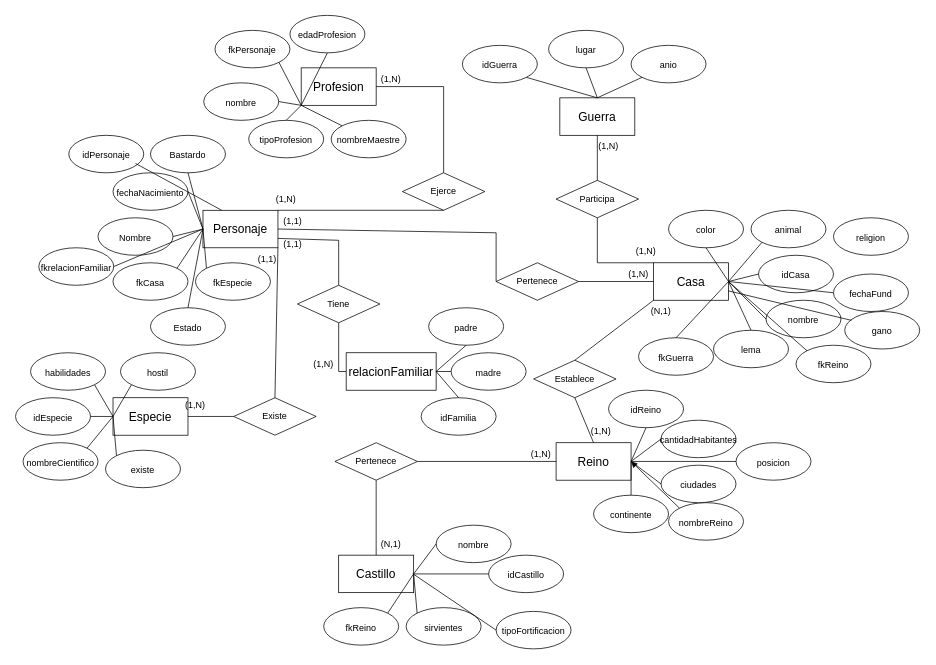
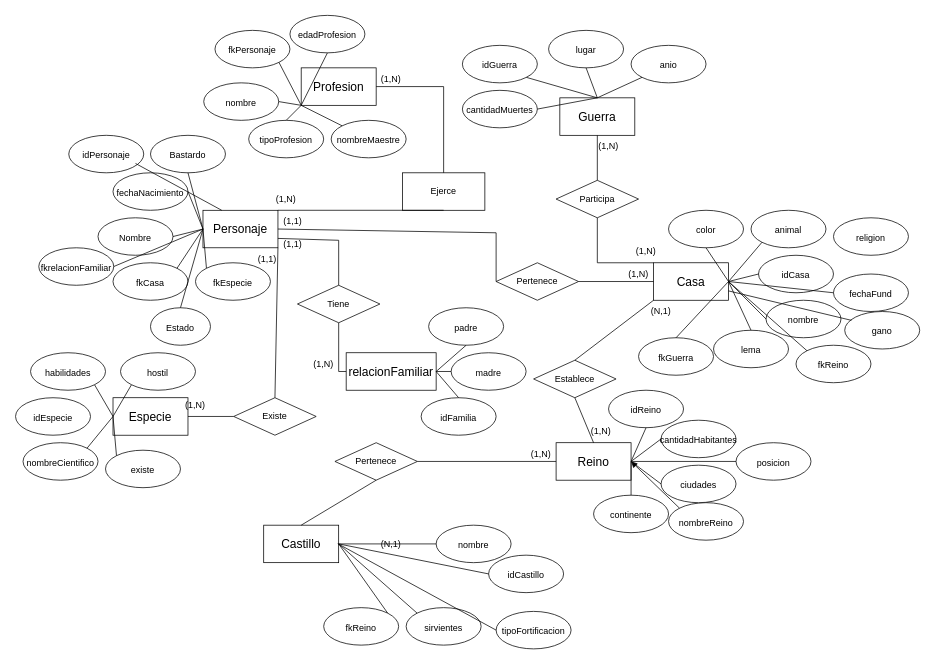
+ <mxCell id="65" value="" style="endArrow=none;html=1;rounded=0;exitX=1;exitY=0.5;exitDx=0;exitDy=0;entryX=0.5;entryY=0;entryDx=0;entryDy=0;" parent="1" source="62" target="16" edge="1"><mxGeometry width="50" height="50" relative="1" as="geometry"><mxPoint x="1056" y="100" as="sourcePoint" /><mxPoint x="1106" y="50" as="targetPoint" /></mxGeometry></mxCell>
+ <mxCell id="62" value="&lt;font style=&quot;font-size: 12px;&quot;&gt;cantidadMuertes&lt;/font&gt;" style="ellipse;whiteSpace=wrap;html=1;fontSize=16;" parent="1" vertex="1"><mxGeometry x="616" y="120" width="100" height="50" as="geometry" /></mxCell>
- <mxCell id="103" value="Ejerce" style="rhombus;whiteSpace=wrap;html=1;" parent="1" vertex="1"><mxGeometry x="536" y="230" width="110" height="50" as="geometry" /></mxCell>
+ <mxCell id="103" value="Ejerce" style="whiteSpace=wrap;html=1;rounded=0;" parent="1" vertex="1"><mxGeometry x="536" y="230" width="110" height="50" as="geometry" /></mxCell>
- <mxCell id="6" value="&lt;font style=&quot;font-size: 12px;&quot;&gt;Estado&lt;/font&gt;" style="ellipse;whiteSpace=wrap;html=1;fontSize=16;" parent="1" vertex="1"><mxGeometry x="200" y="410" width="100" height="50" as="geometry" /></mxCell>
+ <mxCell id="6" value="&lt;font style=&quot;font-size: 12px;&quot;&gt;Estado&lt;/font&gt;" style="ellipse;whiteSpace=wrap;html=1;fontSize=16;" parent="1" vertex="1"><mxGeometry x="200" y="410" width="80" height="50" as="geometry" /></mxCell>
- <mxCell id="83" value="" style="endArrow=none;html=1;rounded=0;exitX=1;exitY=0.5;exitDx=0;exitDy=0;entryX=0;entryY=0.5;entryDx=0;entryDy=0;" parent="1" source="76" target="20" edge="1"><mxGeometry width="50" height="50" relative="1" as="geometry"><mxPoint x="680" y="590" as="sourcePoint" /><mxPoint x="730" y="540" as="targetPoint" /></mxGeometry></mxCell>
- <mxCell id="15" value="&lt;font style=&quot;font-size: 16px;&quot;&gt;Castillo&lt;/font&gt;" style="rounded=0;whiteSpace=wrap;html=1;" parent="1" vertex="1"><mxGeometry x="451" y="740" width="100" height="50" as="geometry" /></mxCell>
+ <mxCell id="15" value="&lt;font style=&quot;font-size: 16px;&quot;&gt;Castillo&lt;/font&gt;" style="rounded=0;whiteSpace=wrap;html=1;" parent="1" vertex="1"><mxGeometry x="351" y="700" width="100" height="50" as="geometry" /></mxCell>
